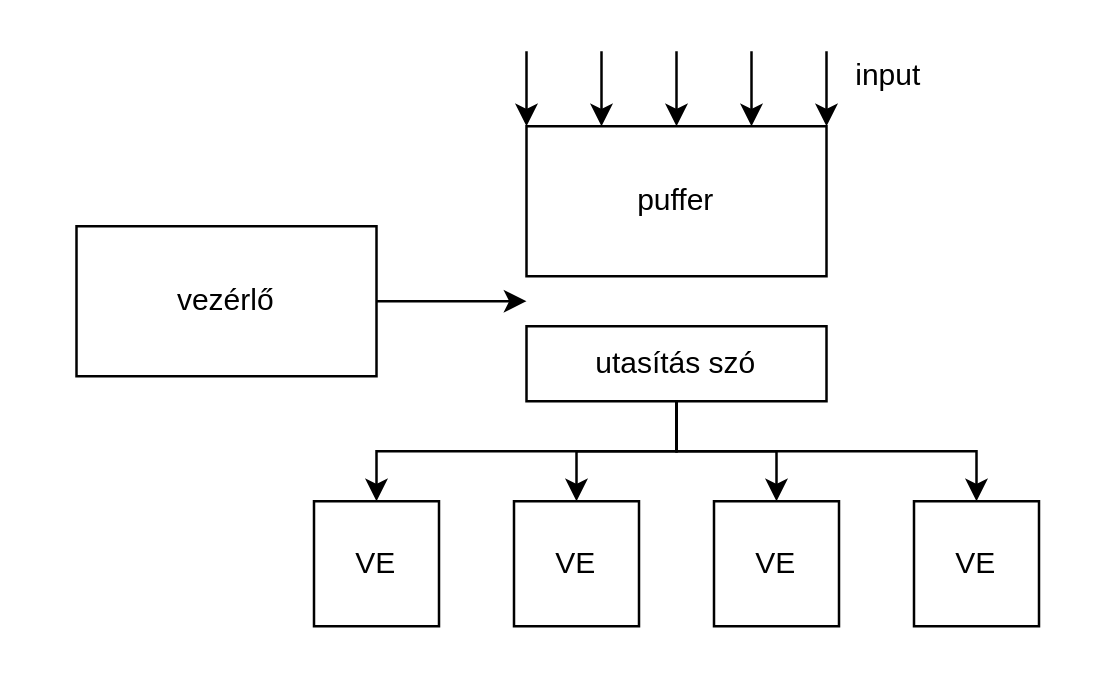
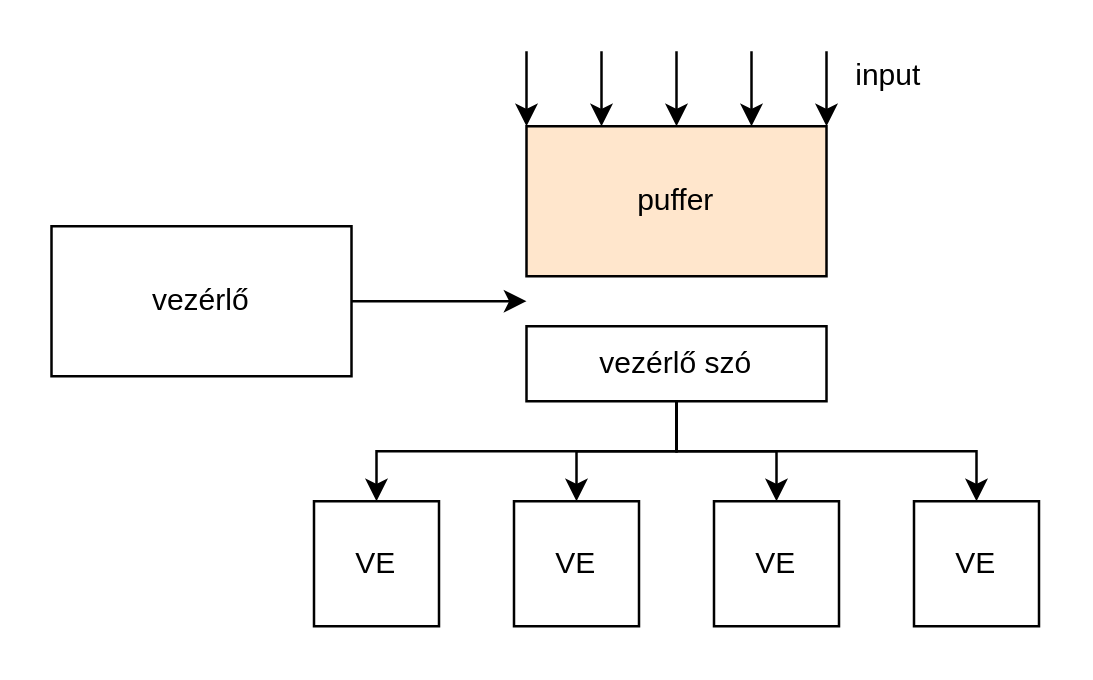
- <mxCell id="9" value="puffer" style="rounded=0;whiteSpace=wrap;html=1;" vertex="1" parent="1"><mxGeometry x="210" y="50" width="120" height="60" as="geometry" /></mxCell>
+ <mxCell id="9" value="puffer" style="rounded=0;whiteSpace=wrap;html=1;fillColor=#ffe6cc;" vertex="1" parent="1"><mxGeometry x="210" y="50" width="120" height="60" as="geometry" /></mxCell>
- <mxCell id="3" value="vezérlő" style="rounded=0;whiteSpace=wrap;html=1;" vertex="1" parent="1"><mxGeometry x="30" y="90" width="120" height="60" as="geometry" /></mxCell>
+ <mxCell id="3" value="vezérlő" style="rounded=0;whiteSpace=wrap;html=1;" vertex="1" parent="1"><mxGeometry x="20" y="90" width="120" height="60" as="geometry" /></mxCell>
- <mxCell id="14" value="utasítás szó" style="rounded=0;whiteSpace=wrap;html=1;" vertex="1" parent="1"><mxGeometry x="210" y="130" width="120" height="30" as="geometry" /></mxCell>
+ <mxCell id="14" value="vezérlő szó" style="rounded=0;whiteSpace=wrap;html=1;" vertex="1" parent="1"><mxGeometry x="210" y="130" width="120" height="30" as="geometry" /></mxCell>
